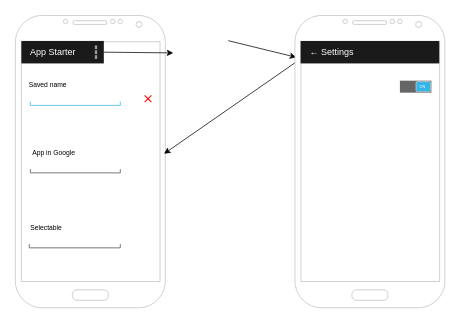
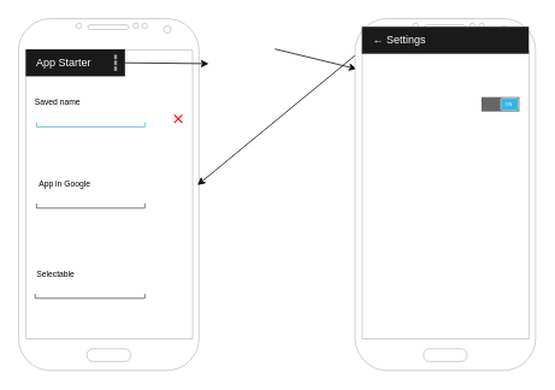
- <mxCell id="18" value="← Settings" style="strokeWidth=1;html=1;shadow=0;dashed=0;shape=stencil(nZLhCsIgFIWfxv/mDaKfa9V7mLMmmXeoa/X2Oe8KttGCRJDzHbznepFBGWrZaCa4DI1WkcGeCXGX3siTTVgkpyYInKSTN02kUNGgS2gnPXkherzqzlRxuGRcrb2J5HbEVpt1r+HAeJFov6FU6JzO9UJmx4l/Rq8vHltXjYy37fveZ62OAwV/kB7c50hNIz/BxtoFm16s0GIaAaczl2UCtnktl6f7P/L/L/+leygTmY00U/oPGbwA);fillColor=#1A1A1A;strokeColor=#c0c0c0;strokeWidth=2;fontColor=#FFFFFF;fontSize=12;align=left;spacingLeft=10;spacingTop=0;points=[[0.07,0.5,0,0,0]];" parent="16" vertex="1"><mxGeometry x="7.5" y="34" width="185" height="30" as="geometry" /></mxCell>
+ <mxCell id="18" value="← Settings" style="strokeWidth=1;html=1;shadow=0;dashed=0;shape=stencil(nZLhCsIgFIWfxv/mDaKfa9V7mLMmmXeoa/X2Oe8KttGCRJDzHbznepFBGWrZaCa4DI1WkcGeCXGX3siTTVgkpyYInKSTN02kUNGgS2gnPXkherzqzlRxuGRcrb2J5HbEVpt1r+HAeJFov6FU6JzO9UJmx4l/Rq8vHltXjYy37fveZ62OAwV/kB7c50hNIz/BxtoFm16s0GIaAaczl2UCtnktl6f7P/L/L/+leygTmY00U/oPGbwA);fillColor=#1A1A1A;strokeColor=#c0c0c0;strokeWidth=2;fontColor=#FFFFFF;fontSize=12;align=left;spacingLeft=10;spacingTop=0;points=[[0.07,0.5,0,0,0]];" parent="16" vertex="1"><mxGeometry x="7.5" y="9" width="185" height="30" as="geometry" /></mxCell>
